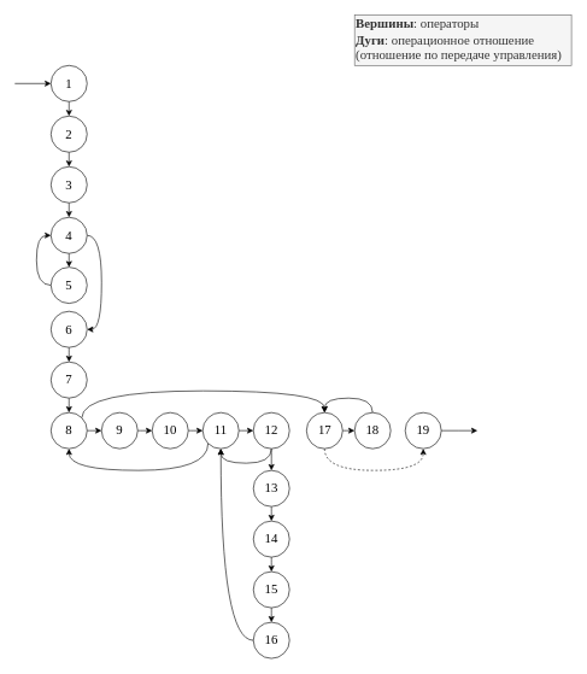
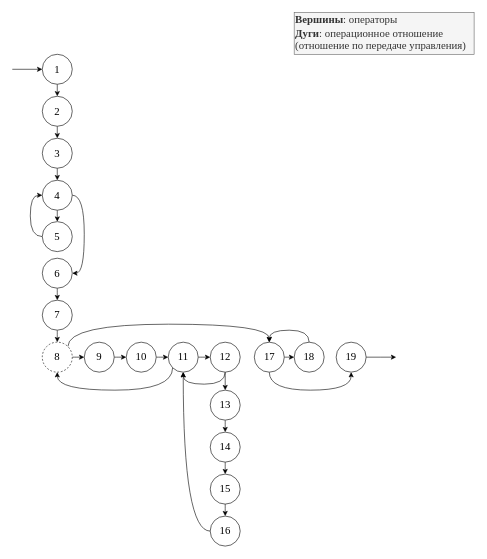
- <mxCell id="21" value="8" style="ellipse;whiteSpace=wrap;html=1;aspect=fixed;fontFamily=Times New Roman;fontSize=18;" parent="1" vertex="1"><mxGeometry x="70" y="570" width="50" height="50" as="geometry" /></mxCell>
+ <mxCell id="21" value="8" style="ellipse;whiteSpace=wrap;html=1;aspect=fixed;fontFamily=Times New Roman;fontSize=18;dashed=1;" parent="1" vertex="1"><mxGeometry x="70" y="570" width="50" height="50" as="geometry" /></mxCell>
- <mxCell id="41" style="edgeStyle=orthogonalEdgeStyle;curved=1;rounded=0;orthogonalLoop=1;jettySize=auto;html=1;exitX=0.5;exitY=1;exitDx=0;exitDy=0;entryX=0.5;entryY=1;entryDx=0;entryDy=0;dashed=1;" parent="1" source="42" target="46" edge="1"><mxGeometry relative="1" as="geometry"><Array as="points"><mxPoint x="449" y="650" /><mxPoint x="585" y="650" /></Array></mxGeometry></mxCell>
+ <mxCell id="41" style="edgeStyle=orthogonalEdgeStyle;curved=1;rounded=0;orthogonalLoop=1;jettySize=auto;html=1;exitX=0.5;exitY=1;exitDx=0;exitDy=0;entryX=0.5;entryY=1;entryDx=0;entryDy=0;" parent="1" source="42" target="46" edge="1"><mxGeometry relative="1" as="geometry"><Array as="points"><mxPoint x="449" y="650" /><mxPoint x="585" y="650" /></Array></mxGeometry></mxCell>
